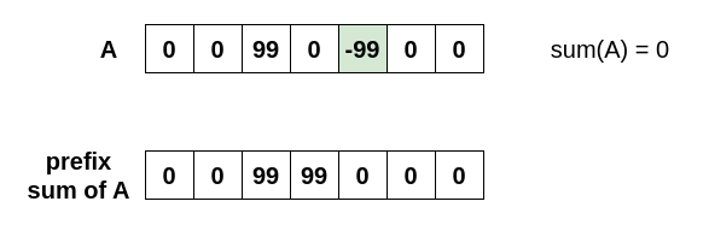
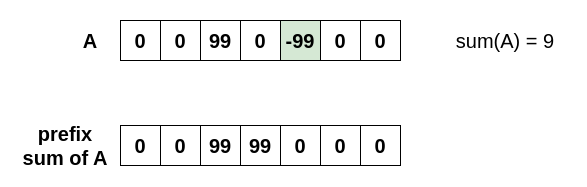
- <mxCell id="9" value="sum(A) = 0" style="text;html=1;strokeColor=none;fillColor=none;align=center;verticalAlign=middle;whiteSpace=wrap;rounded=0;fontSize=20;" parent="1" vertex="1"><mxGeometry x="445" y="25" width="120" height="30" as="geometry" /></mxCell>
+ <mxCell id="9" value="sum(A) = 9" style="text;html=1;strokeColor=none;fillColor=none;align=center;verticalAlign=middle;whiteSpace=wrap;rounded=0;fontSize=20;" parent="1" vertex="1"><mxGeometry x="445" y="25" width="120" height="30" as="geometry" /></mxCell>
